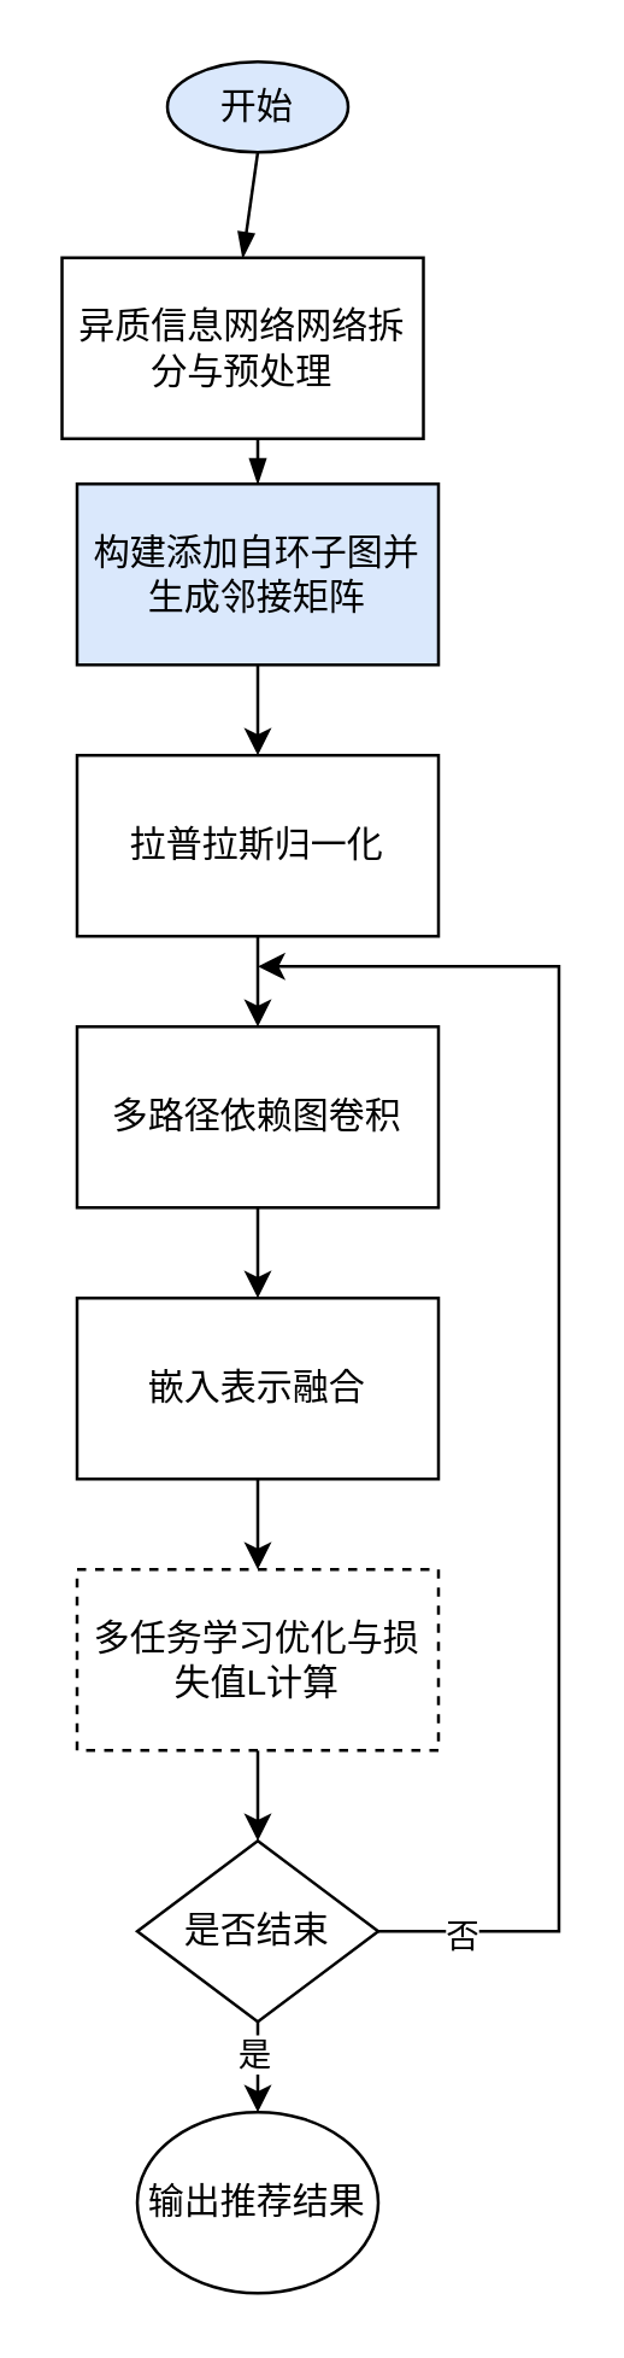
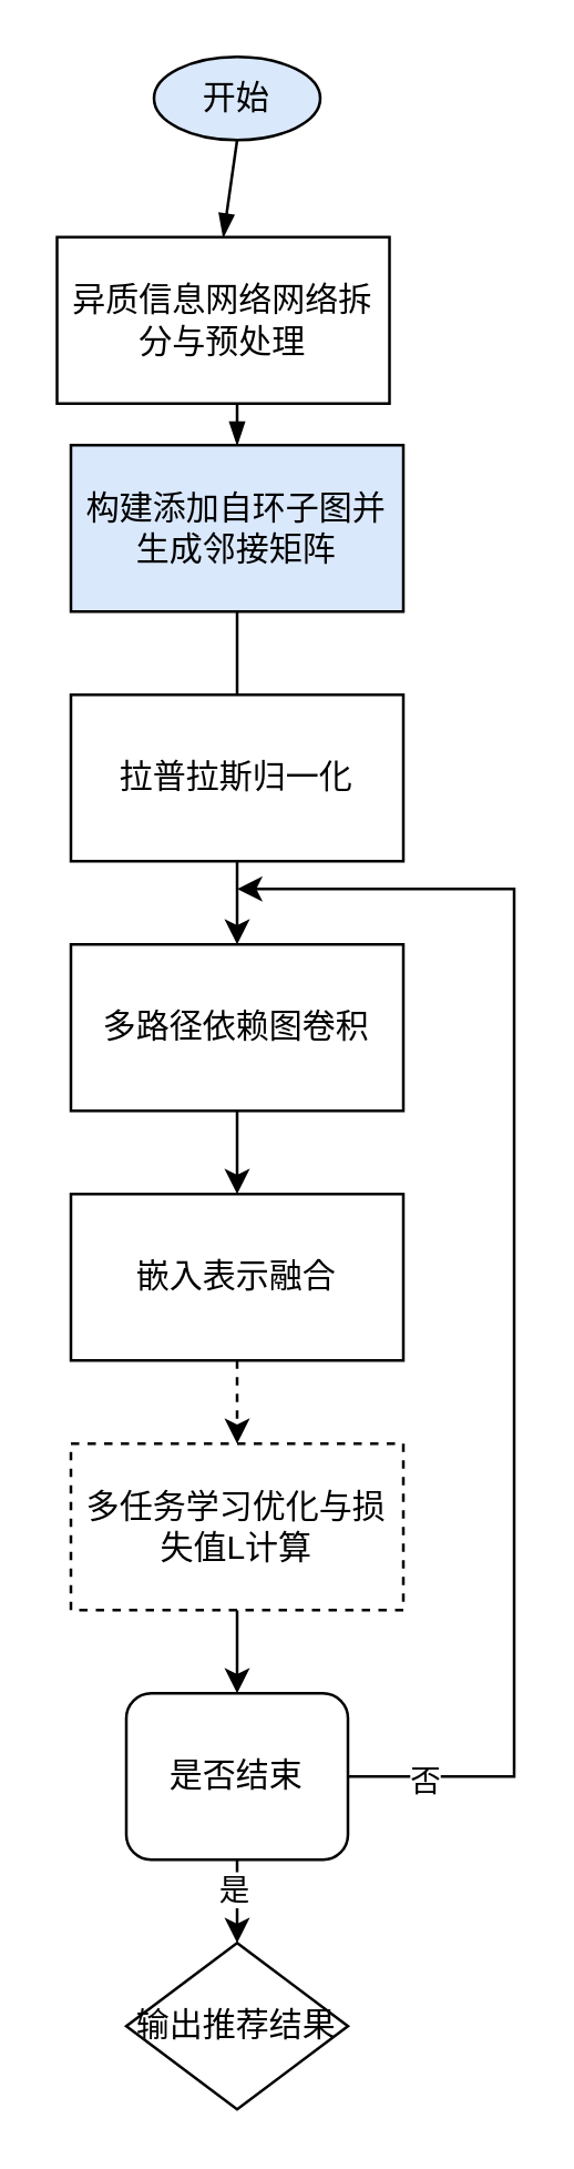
- <mxCell id="6" style="edgeStyle=orthogonalEdgeStyle;rounded=0;orthogonalLoop=1;jettySize=auto;html=1;exitX=0.5;exitY=1;exitDx=0;exitDy=0;entryX=0.5;entryY=0;entryDx=0;entryDy=0;" edge="1" parent="1" source="7" target="9"><mxGeometry relative="1" as="geometry" /></mxCell>
+ <mxCell id="6" style="edgeStyle=orthogonalEdgeStyle;rounded=0;orthogonalLoop=1;jettySize=auto;html=1;exitX=0.5;exitY=1;exitDx=0;exitDy=0;entryX=0.5;entryY=0;entryDx=0;entryDy=0;endArrow=none;" edge="1" parent="1" source="7" target="9"><mxGeometry relative="1" as="geometry" /></mxCell>
- <mxCell id="12" style="edgeStyle=orthogonalEdgeStyle;rounded=0;orthogonalLoop=1;jettySize=auto;html=1;exitX=0.5;exitY=1;exitDx=0;exitDy=0;entryX=0.5;entryY=0;entryDx=0;entryDy=0;" edge="1" parent="1" source="13" target="15"><mxGeometry relative="1" as="geometry" /></mxCell>
+ <mxCell id="12" style="edgeStyle=orthogonalEdgeStyle;rounded=0;orthogonalLoop=1;jettySize=auto;html=1;exitX=0.5;exitY=1;exitDx=0;exitDy=0;entryX=0.5;entryY=0;entryDx=0;entryDy=0;dashed=1;" edge="1" parent="1" source="13" target="15"><mxGeometry relative="1" as="geometry" /></mxCell>
- <mxCell id="20" value="是否结束" style="rhombus;whiteSpace=wrap;html=1;" vertex="1" parent="1"><mxGeometry x="45" y="610" width="80" height="60" as="geometry" /></mxCell>
+ <mxCell id="20" value="是否结束" style="whiteSpace=wrap;html=1;rounded=1;" vertex="1" parent="1"><mxGeometry x="45" y="610" width="80" height="60" as="geometry" /></mxCell>
- <mxCell id="21" value="输出推荐结果" style="ellipse;whiteSpace=wrap;html=1;" vertex="1" parent="1"><mxGeometry x="45" y="700" width="80" height="60" as="geometry" /></mxCell>
+ <mxCell id="21" value="输出推荐结果" style="rhombus;whiteSpace=wrap;html=1;" vertex="1" parent="1"><mxGeometry x="45" y="700" width="80" height="60" as="geometry" /></mxCell>
